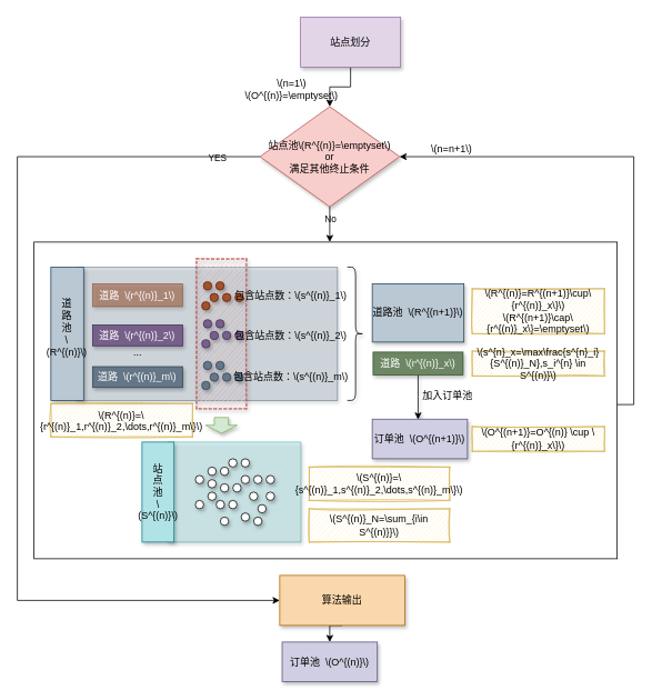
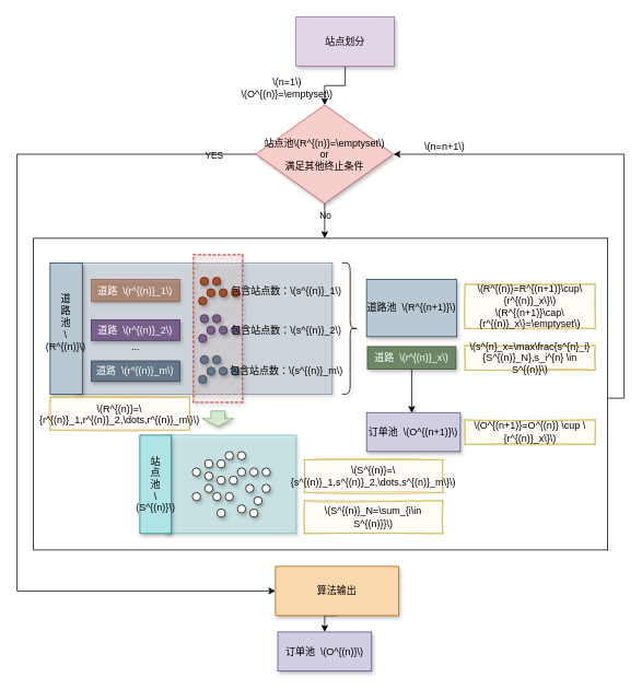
- <mxCell id="73" value="加入订单池" style="text;html=1;align=center;verticalAlign=middle;resizable=0;points=[];autosize=1;strokeColor=none;fillColor=none;" vertex="1" parent="1"><mxGeometry x="496.06" y="460" width="80" height="30" as="geometry" /></mxCell>
